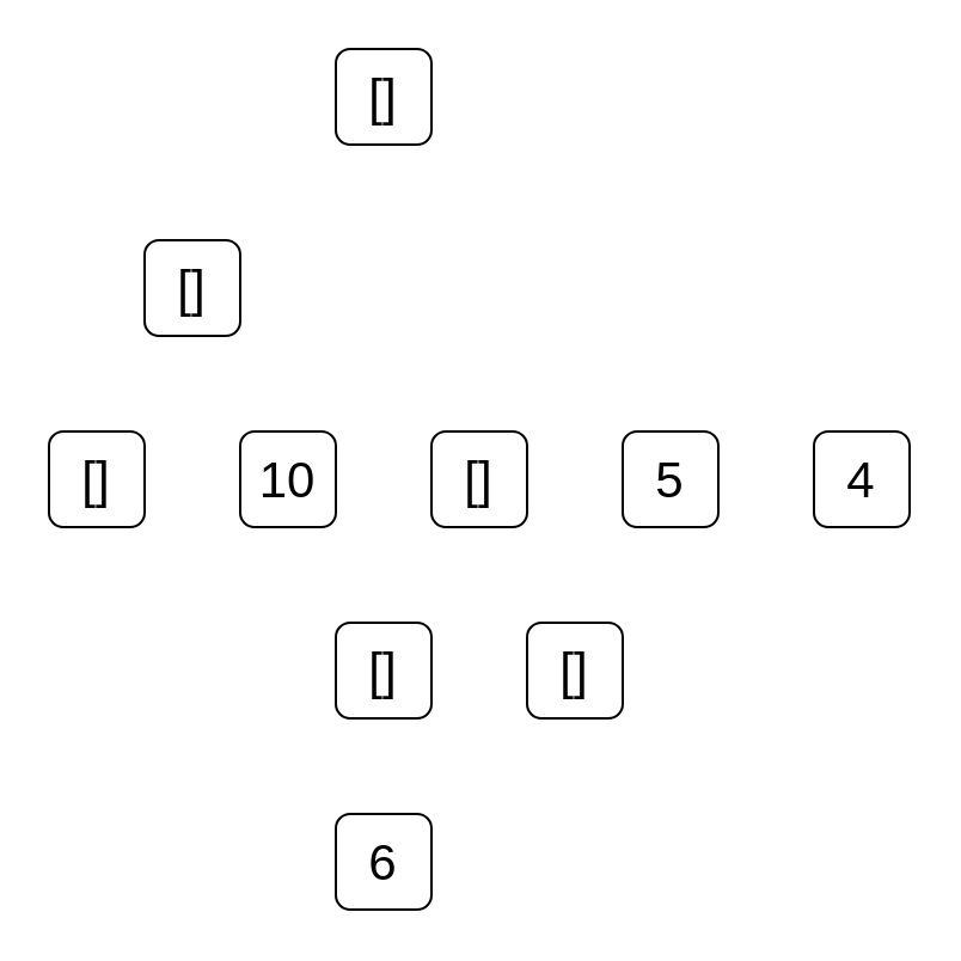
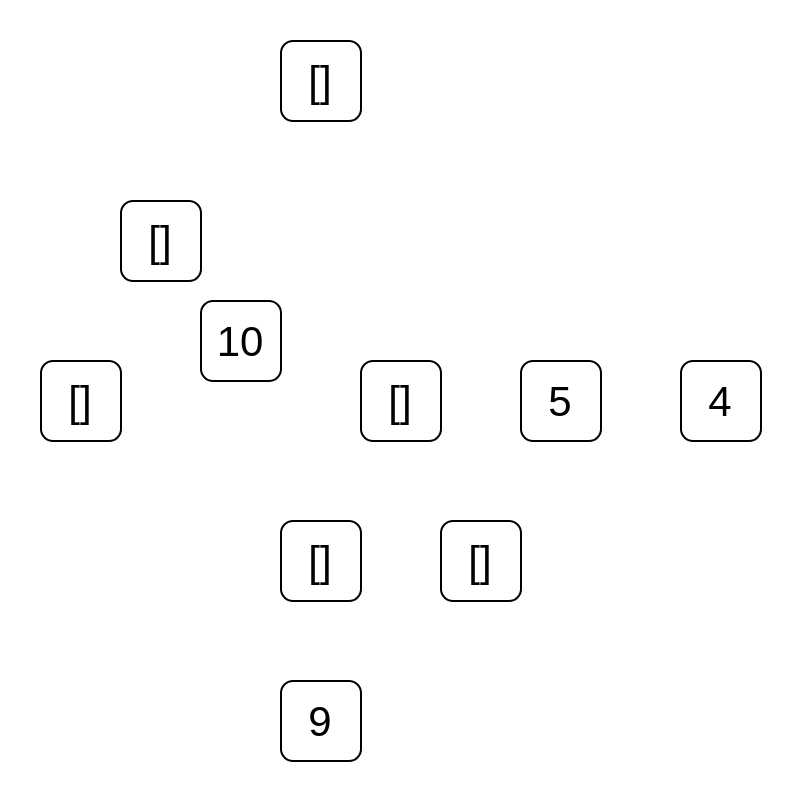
- <mxCell id="5" value="&lt;font color=&quot;#000000&quot; style=&quot;font-size: 21px&quot;&gt;10&lt;/font&gt;" style="rounded=1;whiteSpace=wrap;html=1;fillColor=#FFFFFF;fontSize=21;" vertex="1" parent="1"><mxGeometry x="100" y="180" width="40" height="40" as="geometry" /></mxCell>
+ <mxCell id="5" value="&lt;font color=&quot;#000000&quot; style=&quot;font-size: 21px&quot;&gt;10&lt;/font&gt;" style="rounded=1;whiteSpace=wrap;html=1;fillColor=#FFFFFF;fontSize=21;" vertex="1" parent="1"><mxGeometry x="100" y="150" width="40" height="40" as="geometry" /></mxCell>
- <mxCell id="8" value="&lt;font color=&quot;#000000&quot; style=&quot;font-size: 21px&quot;&gt;6&lt;/font&gt;" style="rounded=1;whiteSpace=wrap;html=1;fillColor=#FFFFFF;fontSize=21;" vertex="1" parent="1"><mxGeometry y="340" width="40" height="40" as="geometry" x="140" /></mxCell>
+ <mxCell id="8" value="&lt;font color=&quot;#000000&quot; style=&quot;font-size: 21px&quot;&gt;9&lt;/font&gt;" style="rounded=1;whiteSpace=wrap;html=1;fillColor=#FFFFFF;fontSize=21;" vertex="1" parent="1"><mxGeometry y="340" width="40" height="40" as="geometry" x="140" /></mxCell>
